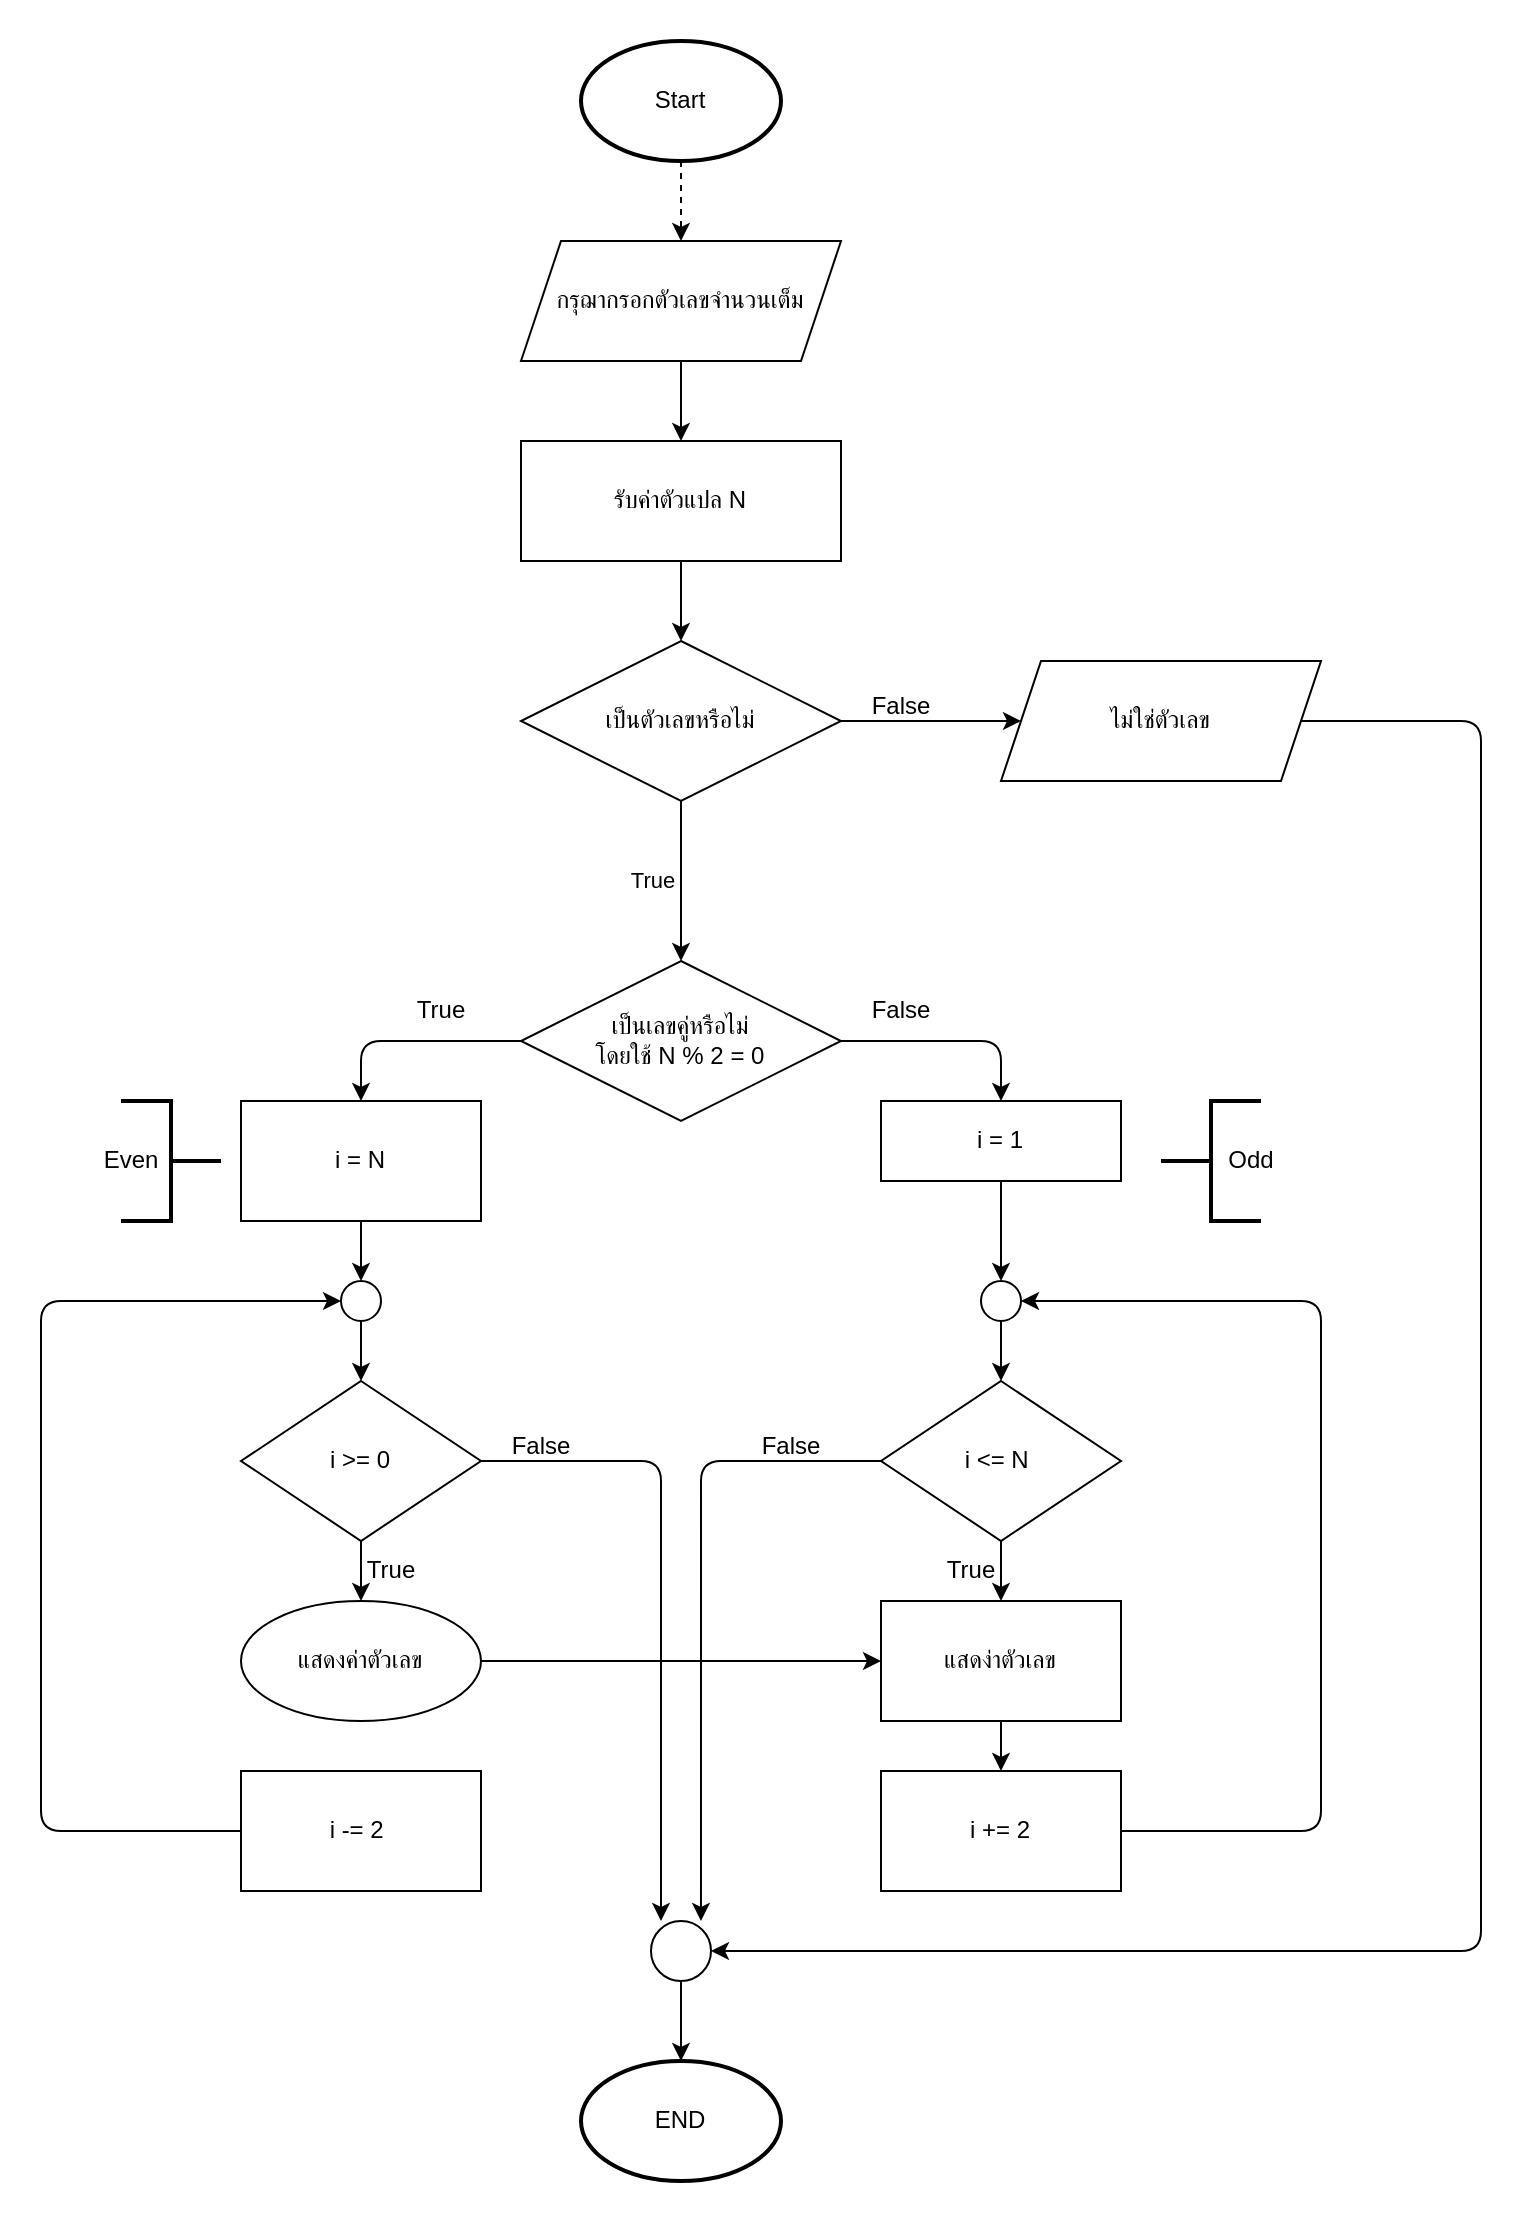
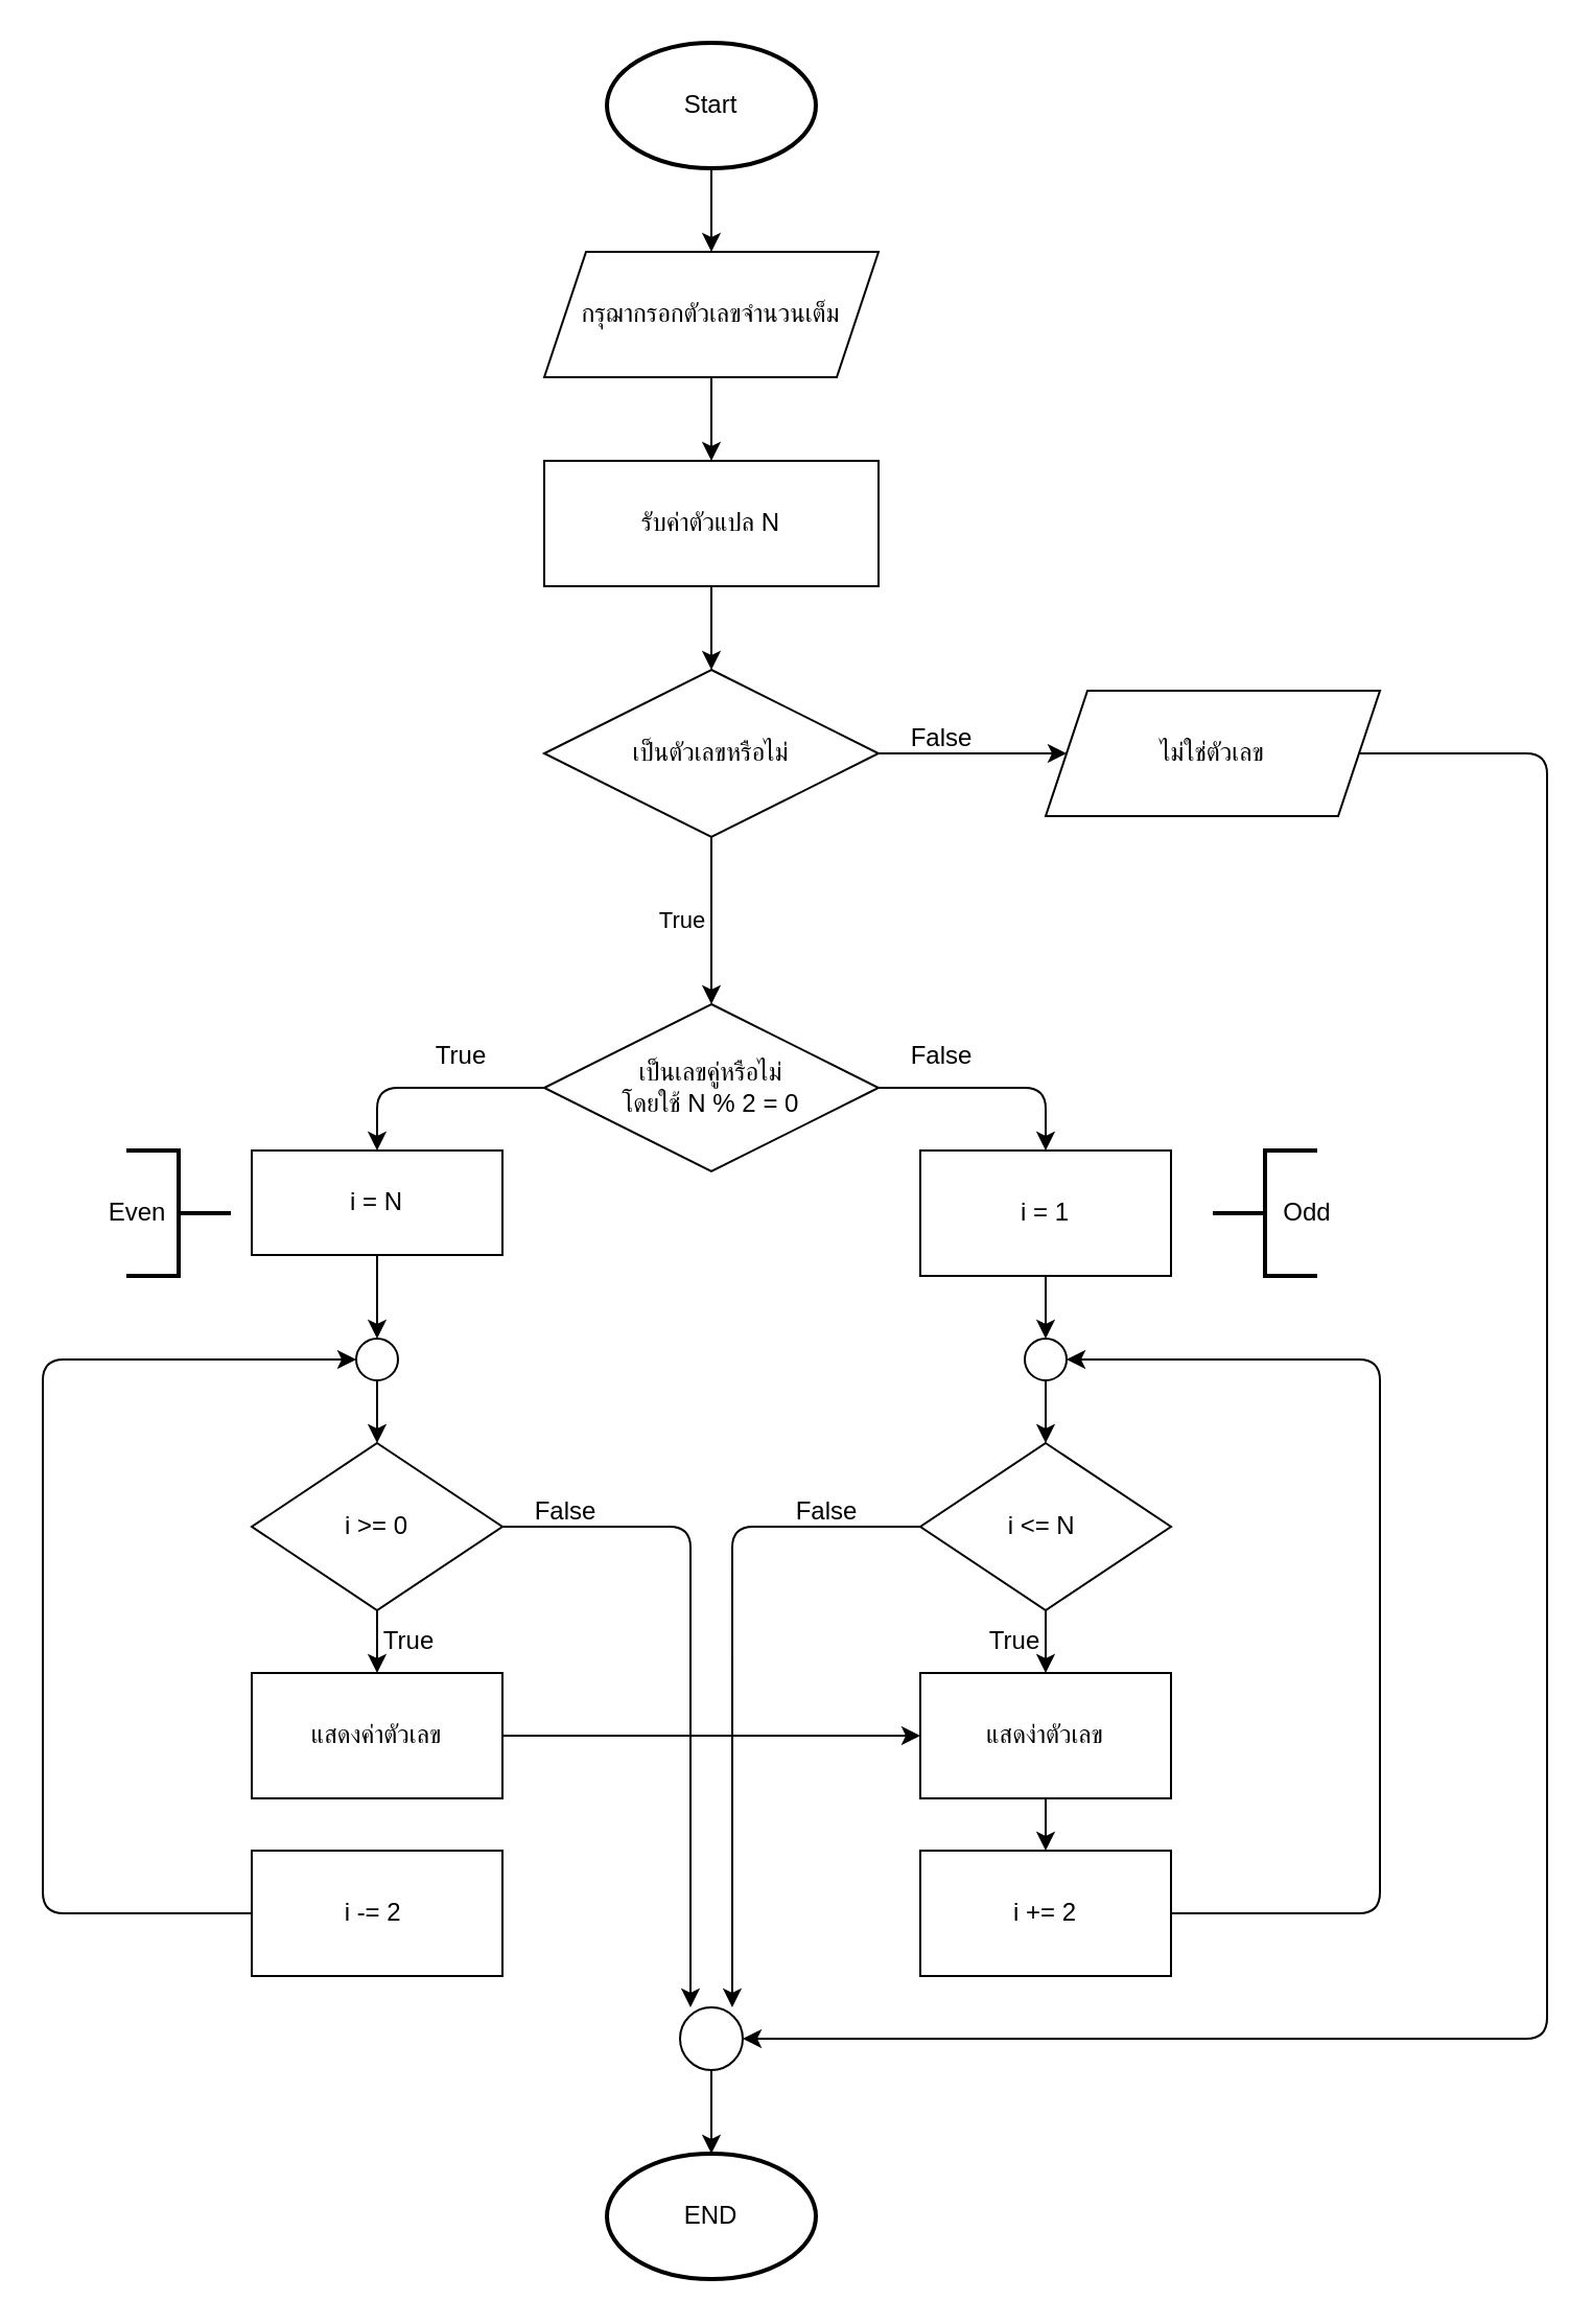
- <mxCell id="24" value="" style="edgeStyle=none;html=1;dashed=1;" edge="1" parent="1" source="25" target="3"><mxGeometry relative="1" as="geometry" /></mxCell>
+ <mxCell id="24" value="" style="edgeStyle=none;html=1;" edge="1" parent="1" source="25" target="3"><mxGeometry relative="1" as="geometry" /></mxCell>
- <mxCell id="29" value="i = 1" style="whiteSpace=wrap;html=1;" vertex="1" parent="1"><mxGeometry x="440" y="550" width="120" height="40" as="geometry" /></mxCell>
+ <mxCell id="29" value="i = 1" style="whiteSpace=wrap;html=1;" vertex="1" parent="1"><mxGeometry x="440" y="550" width="120" height="60" as="geometry" /></mxCell>
- <mxCell id="27" value="i = N" style="whiteSpace=wrap;html=1;" vertex="1" parent="1"><mxGeometry x="120" y="550" width="120" height="60" as="geometry" /></mxCell>
+ <mxCell id="27" value="i = N" style="whiteSpace=wrap;html=1;" vertex="1" parent="1"><mxGeometry x="120" y="550" width="120" height="50" as="geometry" /></mxCell>
- <mxCell id="35" value="แสดงค่าตัวเลข" style="ellipse;whiteSpace=wrap;html=1;" vertex="1" parent="1"><mxGeometry x="120" y="800" width="120" height="60" as="geometry" /></mxCell>
+ <mxCell id="35" value="แสดงค่าตัวเลข" style="whiteSpace=wrap;html=1;" vertex="1" parent="1"><mxGeometry x="120" y="800" width="120" height="60" as="geometry" /></mxCell>
